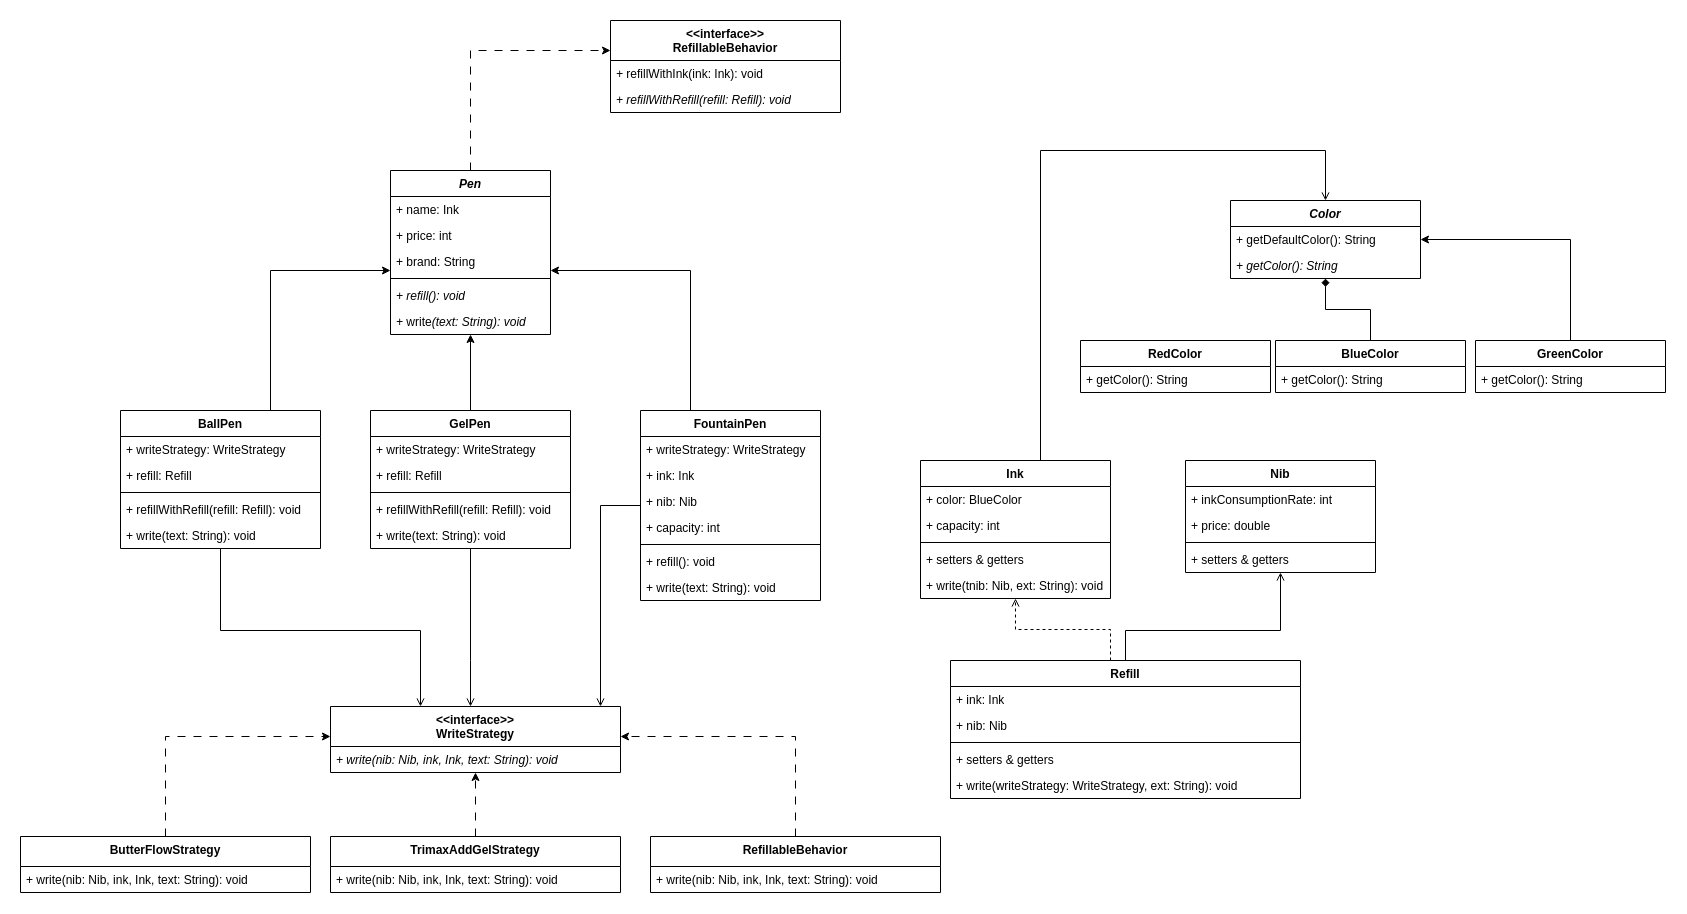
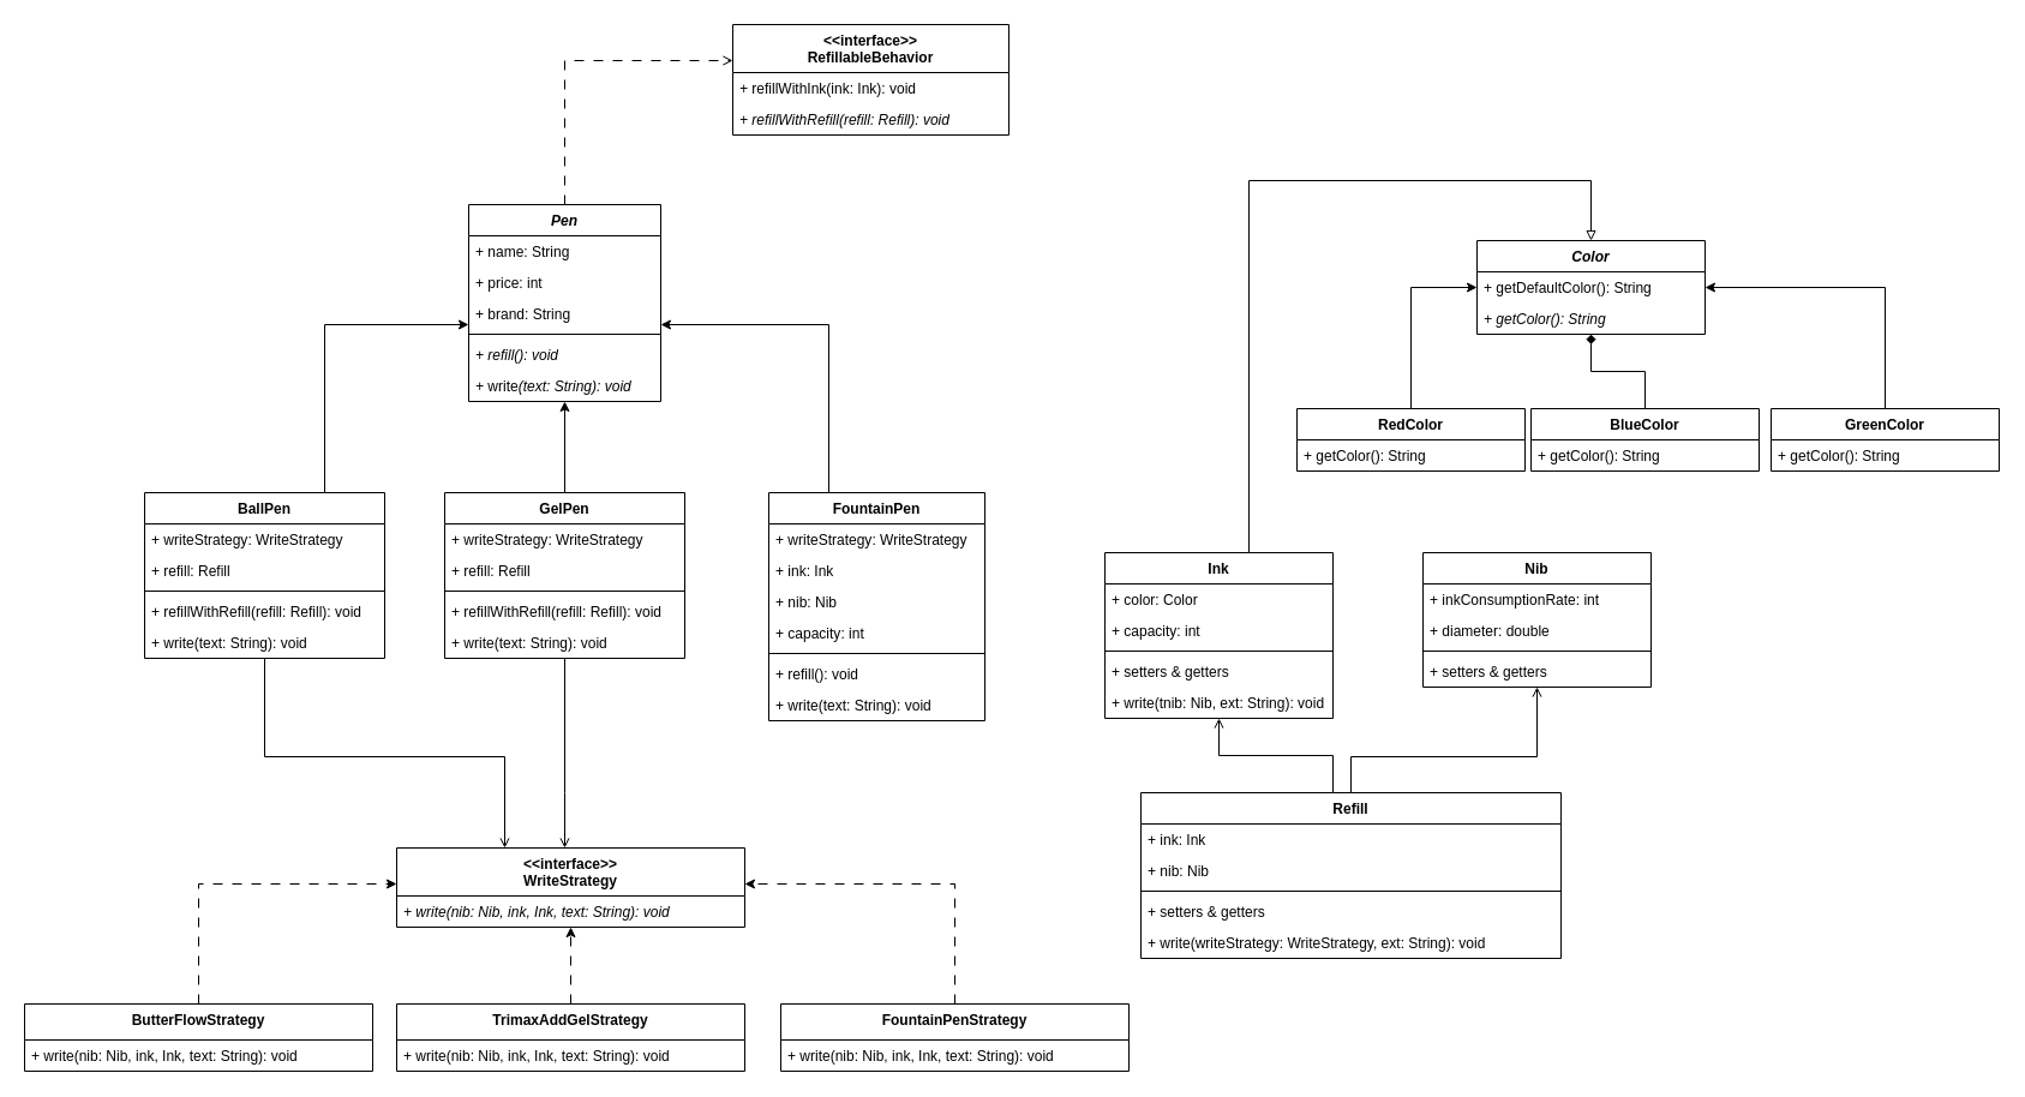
- <mxCell id="2" style="edgeStyle=orthogonalEdgeStyle;rounded=0;orthogonalLoop=1;jettySize=auto;html=1;dashed=1;dashPattern=8 8;" edge="1" parent="1" source="3" target="67"><mxGeometry relative="1" as="geometry"><Array as="points"><mxPoint x="470" y="50" /></Array></mxGeometry></mxCell>
+ <mxCell id="2" style="edgeStyle=orthogonalEdgeStyle;rounded=0;orthogonalLoop=1;jettySize=auto;html=1;dashed=1;dashPattern=8 8;endArrow=open;" edge="1" parent="1" source="3" target="67"><mxGeometry relative="1" as="geometry"><Array as="points"><mxPoint x="470" y="50" /></Array></mxGeometry></mxCell>
- <mxCell id="47" style="edgeStyle=orthogonalEdgeStyle;rounded=0;orthogonalLoop=1;jettySize=auto;html=1;endArrow=open;endFill=0;" edge="1" parent="1" source="48" target="70"><mxGeometry relative="1" as="geometry"><Array as="points"><mxPoint x="1040" y="150" /><mxPoint x="1325" y="150" /></Array></mxGeometry></mxCell>
+ <mxCell id="47" style="edgeStyle=orthogonalEdgeStyle;rounded=0;orthogonalLoop=1;jettySize=auto;html=1;endArrow=block;endFill=0;" edge="1" parent="1" source="48" target="70"><mxGeometry relative="1" as="geometry"><Array as="points"><mxPoint x="1040" y="150" /><mxPoint x="1325" y="150" /></Array></mxGeometry></mxCell>
- <mxCell id="4" value="+ name: Ink" style="text;strokeColor=none;fillColor=none;align=left;verticalAlign=top;spacingLeft=4;spacingRight=4;overflow=hidden;rotatable=0;points=[[0,0.5],[1,0.5]];portConstraint=eastwest;whiteSpace=wrap;html=1;" vertex="1" parent="3"><mxGeometry y="26" width="160" height="26" as="geometry" /></mxCell>
+ <mxCell id="4" value="+ name: String" style="text;strokeColor=none;fillColor=none;align=left;verticalAlign=top;spacingLeft=4;spacingRight=4;overflow=hidden;rotatable=0;points=[[0,0.5],[1,0.5]];portConstraint=eastwest;whiteSpace=wrap;html=1;" vertex="1" parent="3"><mxGeometry y="26" width="160" height="26" as="geometry" /></mxCell>
+ <mxCell id="73" style="edgeStyle=orthogonalEdgeStyle;rounded=0;orthogonalLoop=1;jettySize=auto;html=1;entryX=0;entryY=0.5;entryDx=0;entryDy=0;" edge="1" parent="1" source="74" target="71"><mxGeometry relative="1" as="geometry" /></mxCell>
- <mxCell id="49" value="+ color: BlueColor" style="text;strokeColor=none;fillColor=none;align=left;verticalAlign=top;spacingLeft=4;spacingRight=4;overflow=hidden;rotatable=0;points=[[0,0.5],[1,0.5]];portConstraint=eastwest;whiteSpace=wrap;html=1;" vertex="1" parent="48"><mxGeometry y="26" width="190" height="26" as="geometry" /></mxCell>
+ <mxCell id="49" value="+ color: Color" style="text;strokeColor=none;fillColor=none;align=left;verticalAlign=top;spacingLeft=4;spacingRight=4;overflow=hidden;rotatable=0;points=[[0,0.5],[1,0.5]];portConstraint=eastwest;whiteSpace=wrap;html=1;" vertex="1" parent="48"><mxGeometry y="26" width="190" height="26" as="geometry" /></mxCell>
- <mxCell id="56" value="+ price: double" style="text;strokeColor=none;fillColor=none;align=left;verticalAlign=top;spacingLeft=4;spacingRight=4;overflow=hidden;rotatable=0;points=[[0,0.5],[1,0.5]];portConstraint=eastwest;whiteSpace=wrap;html=1;" vertex="1" parent="54"><mxGeometry y="52" width="190" height="26" as="geometry" /></mxCell>
+ <mxCell id="56" value="+ diameter: double" style="text;strokeColor=none;fillColor=none;align=left;verticalAlign=top;spacingLeft=4;spacingRight=4;overflow=hidden;rotatable=0;points=[[0,0.5],[1,0.5]];portConstraint=eastwest;whiteSpace=wrap;html=1;" vertex="1" parent="54"><mxGeometry y="52" width="190" height="26" as="geometry" /></mxCell>
- <mxCell id="27" style="edgeStyle=orthogonalEdgeStyle;rounded=0;orthogonalLoop=1;jettySize=auto;html=1;endArrow=open;endFill=0;" edge="1" parent="1" source="28" target="36"><mxGeometry relative="1" as="geometry"><Array as="points"><mxPoint x="600" y="505" /></Array></mxGeometry></mxCell>
- <mxCell id="59" style="edgeStyle=orthogonalEdgeStyle;rounded=0;orthogonalLoop=1;jettySize=auto;html=1;endArrow=open;endFill=0;dashed=1;" edge="1" parent="1" source="61" target="48"><mxGeometry relative="1" as="geometry"><Array as="points"><mxPoint x="1110" y="629" /><mxPoint x="1015" y="629" /></Array></mxGeometry></mxCell>
+ <mxCell id="59" style="edgeStyle=orthogonalEdgeStyle;rounded=0;orthogonalLoop=1;jettySize=auto;html=1;endArrow=open;endFill=0;" edge="1" parent="1" source="61" target="48"><mxGeometry relative="1" as="geometry"><Array as="points"><mxPoint x="1110" y="629" /><mxPoint x="1015" y="629" /></Array></mxGeometry></mxCell>
- <mxCell id="45" value="RefillableBehavior" style="swimlane;fontStyle=1;align=center;verticalAlign=top;childLayout=stackLayout;horizontal=1;startSize=30;horizontalStack=0;resizeParent=1;resizeParentMax=0;resizeLast=0;collapsible=1;marginBottom=0;whiteSpace=wrap;html=1;" vertex="1" parent="1"><mxGeometry x="650" y="836" width="290" height="56" as="geometry" /></mxCell>
+ <mxCell id="45" value="FountainPenStrategy" style="swimlane;fontStyle=1;align=center;verticalAlign=top;childLayout=stackLayout;horizontal=1;startSize=30;horizontalStack=0;resizeParent=1;resizeParentMax=0;resizeLast=0;collapsible=1;marginBottom=0;whiteSpace=wrap;html=1;" vertex="1" parent="1"><mxGeometry x="650" y="836" width="290" height="56" as="geometry" /></mxCell>
